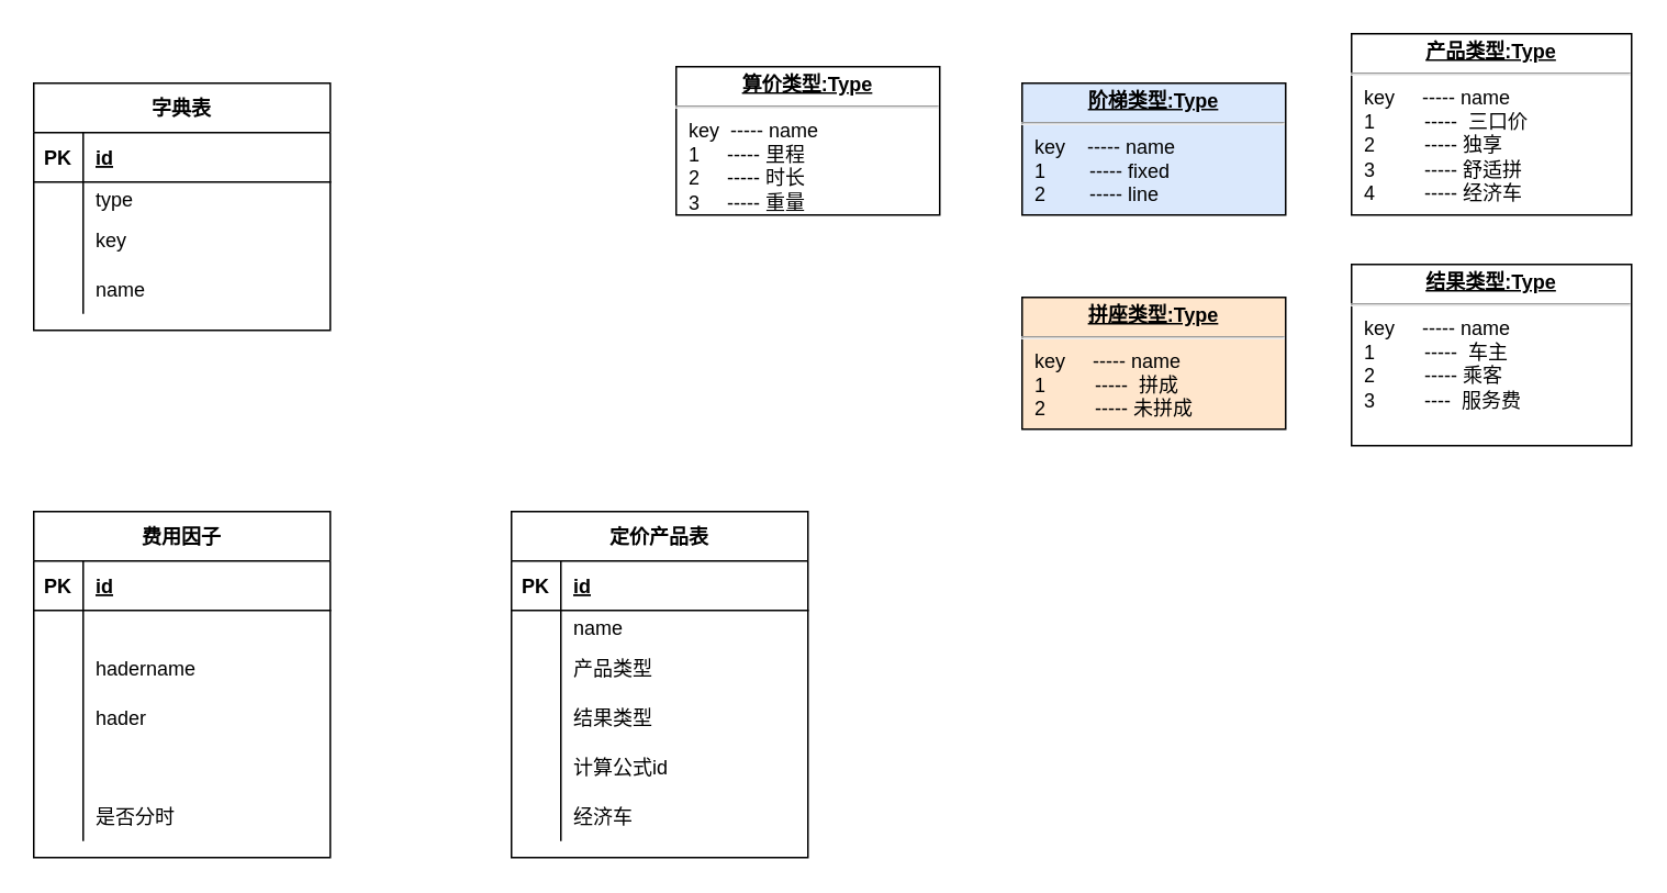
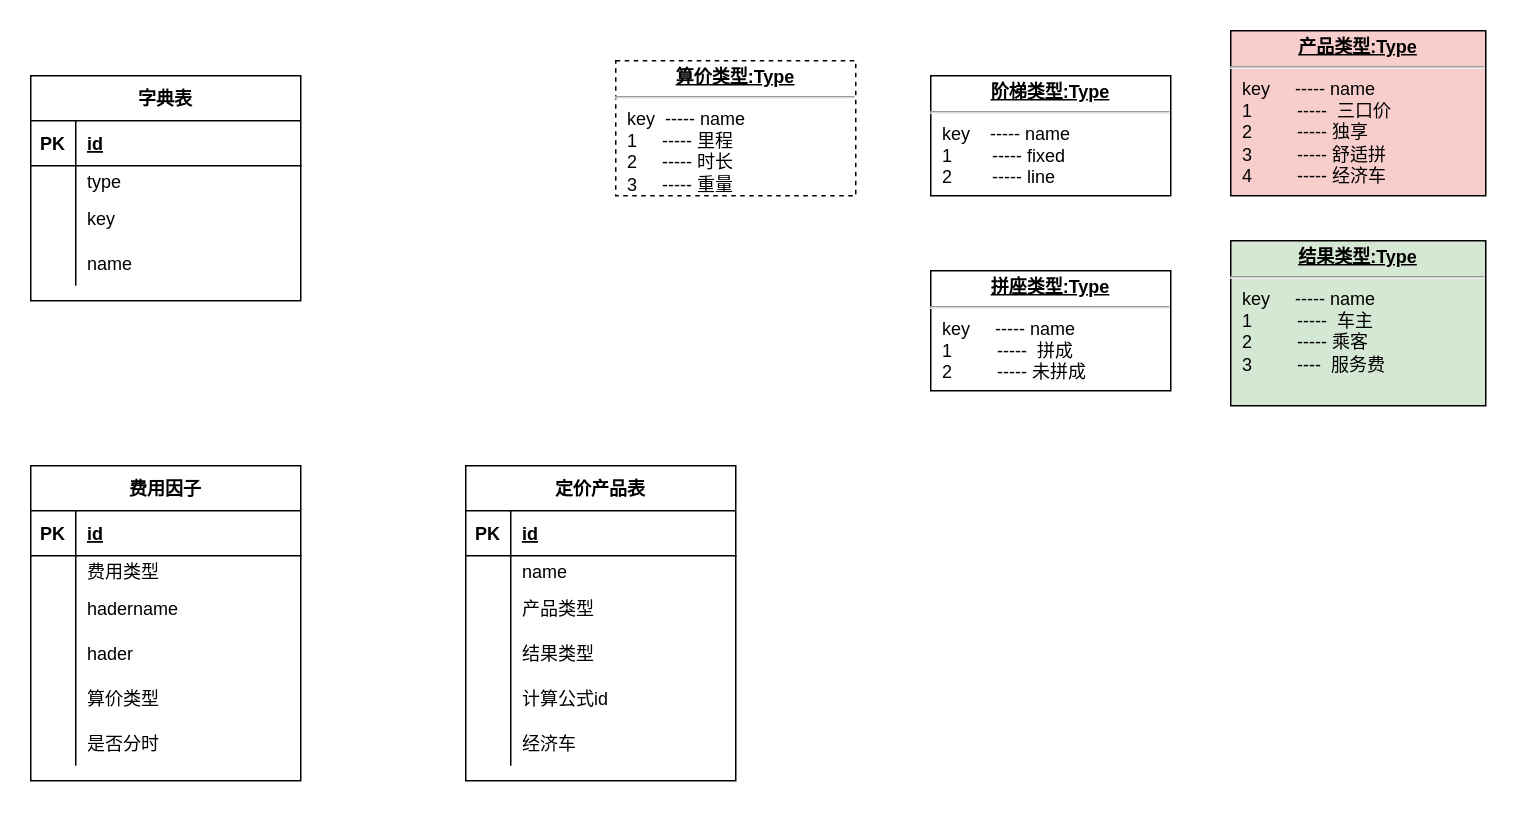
- <mxCell id="57" value="&lt;p style=&quot;margin: 0px ; margin-top: 4px ; text-align: center ; text-decoration: underline&quot;&gt;&lt;b&gt;产品类型:Type&lt;/b&gt;&lt;/p&gt;&lt;hr&gt;&lt;p style=&quot;margin: 0px ; margin-left: 8px&quot;&gt;key&amp;nbsp; &amp;nbsp; &amp;nbsp;----- name&lt;/p&gt;&lt;p style=&quot;margin: 0px ; margin-left: 8px&quot;&gt;1&amp;nbsp; &amp;nbsp; &amp;nbsp; &amp;nbsp; &amp;nbsp;-----&amp;nbsp; 三口价&lt;br&gt;2&amp;nbsp; &amp;nbsp; &amp;nbsp; &amp;nbsp; &amp;nbsp;----- 独享&lt;br&gt;&lt;/p&gt;&lt;p style=&quot;margin: 0px ; margin-left: 8px&quot;&gt;3&amp;nbsp; &amp;nbsp; &amp;nbsp; &amp;nbsp; &amp;nbsp;----- 舒适拼&lt;/p&gt;&lt;p style=&quot;margin: 0px ; margin-left: 8px&quot;&gt;4&amp;nbsp; &amp;nbsp; &amp;nbsp; &amp;nbsp; &amp;nbsp;----- 经济车&lt;/p&gt;" style="verticalAlign=top;align=left;overflow=fill;fontSize=12;fontFamily=Helvetica;html=1;" vertex="1" parent="1"><mxGeometry x="820" y="20" width="170" height="110" as="geometry" /></mxCell>
+ <mxCell id="57" value="&lt;p style=&quot;margin: 0px ; margin-top: 4px ; text-align: center ; text-decoration: underline&quot;&gt;&lt;b&gt;产品类型:Type&lt;/b&gt;&lt;/p&gt;&lt;hr&gt;&lt;p style=&quot;margin: 0px ; margin-left: 8px&quot;&gt;key&amp;nbsp; &amp;nbsp; &amp;nbsp;----- name&lt;/p&gt;&lt;p style=&quot;margin: 0px ; margin-left: 8px&quot;&gt;1&amp;nbsp; &amp;nbsp; &amp;nbsp; &amp;nbsp; &amp;nbsp;-----&amp;nbsp; 三口价&lt;br&gt;2&amp;nbsp; &amp;nbsp; &amp;nbsp; &amp;nbsp; &amp;nbsp;----- 独享&lt;br&gt;&lt;/p&gt;&lt;p style=&quot;margin: 0px ; margin-left: 8px&quot;&gt;3&amp;nbsp; &amp;nbsp; &amp;nbsp; &amp;nbsp; &amp;nbsp;----- 舒适拼&lt;/p&gt;&lt;p style=&quot;margin: 0px ; margin-left: 8px&quot;&gt;4&amp;nbsp; &amp;nbsp; &amp;nbsp; &amp;nbsp; &amp;nbsp;----- 经济车&lt;/p&gt;" style="verticalAlign=top;align=left;overflow=fill;fontSize=12;fontFamily=Helvetica;html=1;fillColor=#f8cecc;" vertex="1" parent="1"><mxGeometry x="820" y="20" width="170" height="110" as="geometry" /></mxCell>
- <mxCell id="21" value="&lt;p style=&quot;margin: 0px ; margin-top: 4px ; text-align: center ; text-decoration: underline&quot;&gt;&lt;b&gt;算价类型:Type&lt;/b&gt;&lt;/p&gt;&lt;hr&gt;&lt;p style=&quot;margin: 0px ; margin-left: 8px&quot;&gt;key&amp;nbsp; ----- name&lt;br&gt;1&amp;nbsp; &amp;nbsp; &amp;nbsp;----- 里程&lt;br&gt;2&amp;nbsp; &amp;nbsp; &amp;nbsp;----- 时长&lt;/p&gt;&lt;p style=&quot;margin: 0px ; margin-left: 8px&quot;&gt;3&amp;nbsp; &amp;nbsp; &amp;nbsp;----- 重量&lt;/p&gt;" style="verticalAlign=top;align=left;overflow=fill;fontSize=12;fontFamily=Helvetica;html=1;" vertex="1" parent="1"><mxGeometry x="410" y="40" width="160" height="90" as="geometry" /></mxCell>
+ <mxCell id="21" value="&lt;p style=&quot;margin: 0px ; margin-top: 4px ; text-align: center ; text-decoration: underline&quot;&gt;&lt;b&gt;算价类型:Type&lt;/b&gt;&lt;/p&gt;&lt;hr&gt;&lt;p style=&quot;margin: 0px ; margin-left: 8px&quot;&gt;key&amp;nbsp; ----- name&lt;br&gt;1&amp;nbsp; &amp;nbsp; &amp;nbsp;----- 里程&lt;br&gt;2&amp;nbsp; &amp;nbsp; &amp;nbsp;----- 时长&lt;/p&gt;&lt;p style=&quot;margin: 0px ; margin-left: 8px&quot;&gt;3&amp;nbsp; &amp;nbsp; &amp;nbsp;----- 重量&lt;/p&gt;" style="verticalAlign=top;align=left;overflow=fill;fontSize=12;fontFamily=Helvetica;html=1;dashed=1;" vertex="1" parent="1"><mxGeometry x="410" y="40" width="160" height="90" as="geometry" /></mxCell>
- <mxCell id="22" value="&lt;p style=&quot;margin: 0px ; margin-top: 4px ; text-align: center ; text-decoration: underline&quot;&gt;&lt;b&gt;阶梯类型:Type&lt;/b&gt;&lt;/p&gt;&lt;hr&gt;&lt;p style=&quot;margin: 0px ; margin-left: 8px&quot;&gt;key&amp;nbsp; &amp;nbsp; ----- name&lt;/p&gt;&lt;p style=&quot;margin: 0px ; margin-left: 8px&quot;&gt;1&amp;nbsp; &amp;nbsp; &amp;nbsp; &amp;nbsp; ----- fixed&lt;br&gt;2&amp;nbsp; &amp;nbsp; &amp;nbsp; &amp;nbsp; ----- line&lt;br&gt;&lt;/p&gt;" style="verticalAlign=top;align=left;overflow=fill;fontSize=12;fontFamily=Helvetica;html=1;fillColor=#dae8fc;" vertex="1" parent="1"><mxGeometry x="620" y="50" width="160" height="80" as="geometry" /></mxCell>
+ <mxCell id="22" value="&lt;p style=&quot;margin: 0px ; margin-top: 4px ; text-align: center ; text-decoration: underline&quot;&gt;&lt;b&gt;阶梯类型:Type&lt;/b&gt;&lt;/p&gt;&lt;hr&gt;&lt;p style=&quot;margin: 0px ; margin-left: 8px&quot;&gt;key&amp;nbsp; &amp;nbsp; ----- name&lt;/p&gt;&lt;p style=&quot;margin: 0px ; margin-left: 8px&quot;&gt;1&amp;nbsp; &amp;nbsp; &amp;nbsp; &amp;nbsp; ----- fixed&lt;br&gt;2&amp;nbsp; &amp;nbsp; &amp;nbsp; &amp;nbsp; ----- line&lt;br&gt;&lt;/p&gt;" style="verticalAlign=top;align=left;overflow=fill;fontSize=12;fontFamily=Helvetica;html=1;" vertex="1" parent="1"><mxGeometry x="620" y="50" width="160" height="80" as="geometry" /></mxCell>
- <mxCell id="56" value="&lt;p style=&quot;margin: 0px ; margin-top: 4px ; text-align: center ; text-decoration: underline&quot;&gt;&lt;b&gt;结果类型:Type&lt;/b&gt;&lt;/p&gt;&lt;hr&gt;&lt;p style=&quot;margin: 0px ; margin-left: 8px&quot;&gt;key&amp;nbsp; &amp;nbsp; &amp;nbsp;----- name&lt;/p&gt;&lt;p style=&quot;margin: 0px ; margin-left: 8px&quot;&gt;1&amp;nbsp; &amp;nbsp; &amp;nbsp; &amp;nbsp; &amp;nbsp;-----&amp;nbsp; 车主&lt;br&gt;2&amp;nbsp; &amp;nbsp; &amp;nbsp; &amp;nbsp; &amp;nbsp;----- 乘客&lt;br&gt;&lt;/p&gt;&lt;p style=&quot;margin: 0px ; margin-left: 8px&quot;&gt;3&amp;nbsp; &amp;nbsp; &amp;nbsp; &amp;nbsp; &amp;nbsp;----&amp;nbsp; 服务费&lt;/p&gt;" style="verticalAlign=top;align=left;overflow=fill;fontSize=12;fontFamily=Helvetica;html=1;" vertex="1" parent="1"><mxGeometry x="820" y="160" width="170" height="110" as="geometry" /></mxCell>
+ <mxCell id="56" value="&lt;p style=&quot;margin: 0px ; margin-top: 4px ; text-align: center ; text-decoration: underline&quot;&gt;&lt;b&gt;结果类型:Type&lt;/b&gt;&lt;/p&gt;&lt;hr&gt;&lt;p style=&quot;margin: 0px ; margin-left: 8px&quot;&gt;key&amp;nbsp; &amp;nbsp; &amp;nbsp;----- name&lt;/p&gt;&lt;p style=&quot;margin: 0px ; margin-left: 8px&quot;&gt;1&amp;nbsp; &amp;nbsp; &amp;nbsp; &amp;nbsp; &amp;nbsp;-----&amp;nbsp; 车主&lt;br&gt;2&amp;nbsp; &amp;nbsp; &amp;nbsp; &amp;nbsp; &amp;nbsp;----- 乘客&lt;br&gt;&lt;/p&gt;&lt;p style=&quot;margin: 0px ; margin-left: 8px&quot;&gt;3&amp;nbsp; &amp;nbsp; &amp;nbsp; &amp;nbsp; &amp;nbsp;----&amp;nbsp; 服务费&lt;/p&gt;" style="verticalAlign=top;align=left;overflow=fill;fontSize=12;fontFamily=Helvetica;html=1;fillColor=#d5e8d4;" vertex="1" parent="1"><mxGeometry x="820" y="160" width="170" height="110" as="geometry" /></mxCell>
- <mxCell id="23" value="&lt;p style=&quot;margin: 0px ; margin-top: 4px ; text-align: center ; text-decoration: underline&quot;&gt;&lt;b&gt;拼座类型:Type&lt;/b&gt;&lt;/p&gt;&lt;hr&gt;&lt;p style=&quot;margin: 0px ; margin-left: 8px&quot;&gt;key&amp;nbsp; &amp;nbsp; &amp;nbsp;----- name&lt;/p&gt;&lt;p style=&quot;margin: 0px ; margin-left: 8px&quot;&gt;1&amp;nbsp; &amp;nbsp; &amp;nbsp; &amp;nbsp; &amp;nbsp;-----&amp;nbsp; 拼成&lt;br&gt;2&amp;nbsp; &amp;nbsp; &amp;nbsp; &amp;nbsp; &amp;nbsp;----- 未拼成&lt;br&gt;&lt;/p&gt;" style="verticalAlign=top;align=left;overflow=fill;fontSize=12;fontFamily=Helvetica;html=1;fillColor=#ffe6cc;" vertex="1" parent="1"><mxGeometry x="620" y="180" width="160" height="80" as="geometry" /></mxCell>
+ <mxCell id="23" value="&lt;p style=&quot;margin: 0px ; margin-top: 4px ; text-align: center ; text-decoration: underline&quot;&gt;&lt;b&gt;拼座类型:Type&lt;/b&gt;&lt;/p&gt;&lt;hr&gt;&lt;p style=&quot;margin: 0px ; margin-left: 8px&quot;&gt;key&amp;nbsp; &amp;nbsp; &amp;nbsp;----- name&lt;/p&gt;&lt;p style=&quot;margin: 0px ; margin-left: 8px&quot;&gt;1&amp;nbsp; &amp;nbsp; &amp;nbsp; &amp;nbsp; &amp;nbsp;-----&amp;nbsp; 拼成&lt;br&gt;2&amp;nbsp; &amp;nbsp; &amp;nbsp; &amp;nbsp; &amp;nbsp;----- 未拼成&lt;br&gt;&lt;/p&gt;" style="verticalAlign=top;align=left;overflow=fill;fontSize=12;fontFamily=Helvetica;html=1;" vertex="1" parent="1"><mxGeometry x="620" y="180" width="160" height="80" as="geometry" /></mxCell>
+ <mxCell id="8" value="费用类型" style="shape=partialRectangle;connectable=0;fillColor=none;top=0;left=0;bottom=0;right=0;align=left;spacingLeft=6;overflow=hidden;" parent="6" vertex="1"><mxGeometry x="30" width="150" height="20" as="geometry" /></mxCell>
+ <mxCell id="17" value="算价类型" style="shape=partialRectangle;connectable=0;fillColor=none;top=0;left=0;bottom=0;right=0;align=left;spacingLeft=6;overflow=hidden;" vertex="1" parent="15"><mxGeometry x="30" width="150" height="30" as="geometry" /></mxCell>
